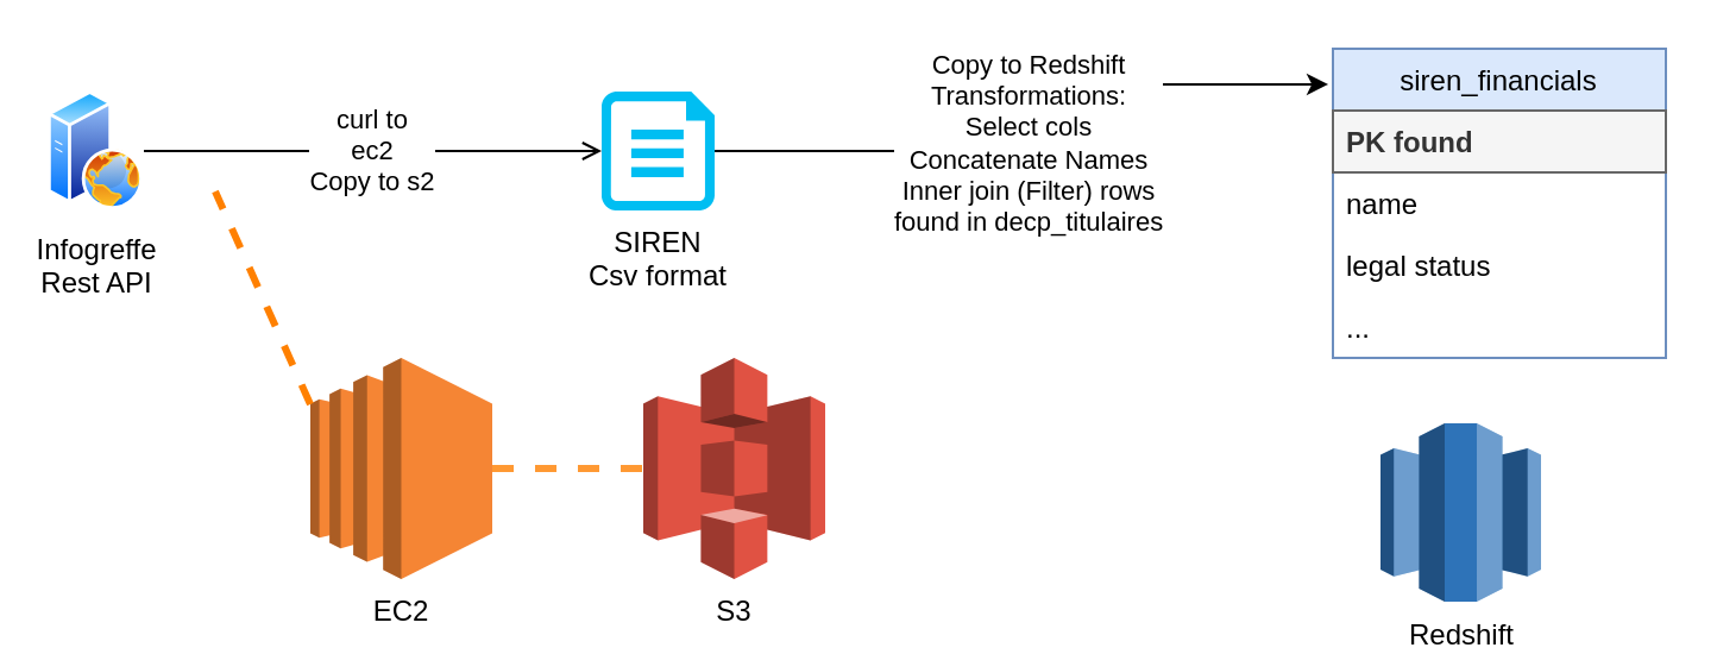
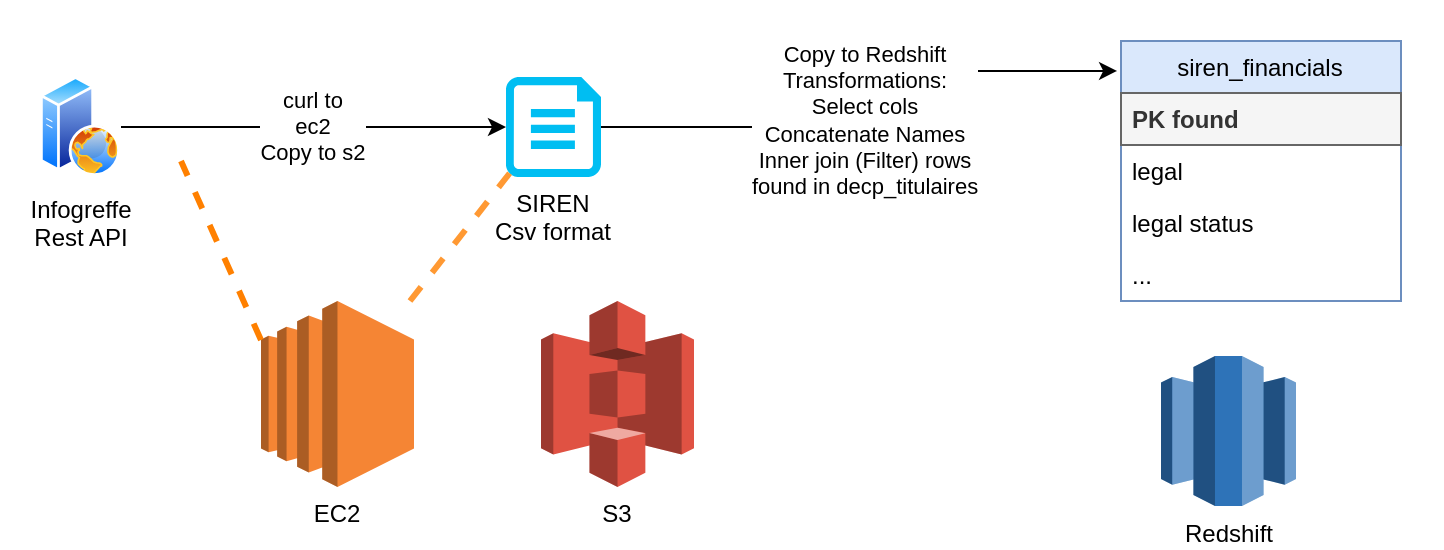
- <mxCell id="10" value="curl to&lt;br&gt;ec2&lt;br&gt;Copy to s2" style="edgeStyle=orthogonalEdgeStyle;rounded=0;orthogonalLoop=1;jettySize=auto;html=1;entryX=0;entryY=0.5;entryDx=0;entryDy=0;entryPerimeter=0;endArrow=open;" parent="1" source="11" target="2" edge="1"><mxGeometry relative="1" as="geometry"><mxPoint x="130" y="63" as="targetPoint" /></mxGeometry></mxCell>
+ <mxCell id="10" value="curl to&lt;br&gt;ec2&lt;br&gt;Copy to s2" style="edgeStyle=orthogonalEdgeStyle;rounded=0;orthogonalLoop=1;jettySize=auto;html=1;entryX=0;entryY=0.5;entryDx=0;entryDy=0;entryPerimeter=0;" parent="1" source="11" target="2" edge="1"><mxGeometry relative="1" as="geometry"><mxPoint x="130" y="63" as="targetPoint" /></mxGeometry></mxCell>
- <mxCell id="7" value="name" style="text;strokeColor=none;fillColor=none;align=left;verticalAlign=top;spacingLeft=4;spacingRight=4;overflow=hidden;rotatable=0;points=[[0,0.5],[1,0.5]];portConstraint=eastwest;" parent="5" vertex="1"><mxGeometry y="52" width="140" height="26" as="geometry" /></mxCell>
+ <mxCell id="7" value="legal" style="text;strokeColor=none;fillColor=none;align=left;verticalAlign=top;spacingLeft=4;spacingRight=4;overflow=hidden;rotatable=0;points=[[0,0.5],[1,0.5]];portConstraint=eastwest;" parent="5" vertex="1"><mxGeometry y="52" width="140" height="26" as="geometry" /></mxCell>
- <mxCell id="15" value="" style="endArrow=none;dashed=1;html=1;strokeColor=#FF9933;strokeWidth=3;" parent="1" source="12" target="13" edge="1"><mxGeometry width="50" height="50" relative="1" as="geometry"><mxPoint x="255.5" y="198.03" as="sourcePoint" /><mxPoint x="220" y="80" as="targetPoint" /></mxGeometry></mxCell>
+ <mxCell id="15" value="" style="endArrow=none;dashed=1;html=1;strokeColor=#FF9933;strokeWidth=3;entryX=0.04;entryY=0.96;entryDx=0;entryDy=0;entryPerimeter=0;" parent="1" source="12" target="2" edge="1"><mxGeometry width="50" height="50" relative="1" as="geometry"><mxPoint x="255.5" y="198.03" as="sourcePoint" /><mxPoint x="220" y="80" as="targetPoint" /></mxGeometry></mxCell>
